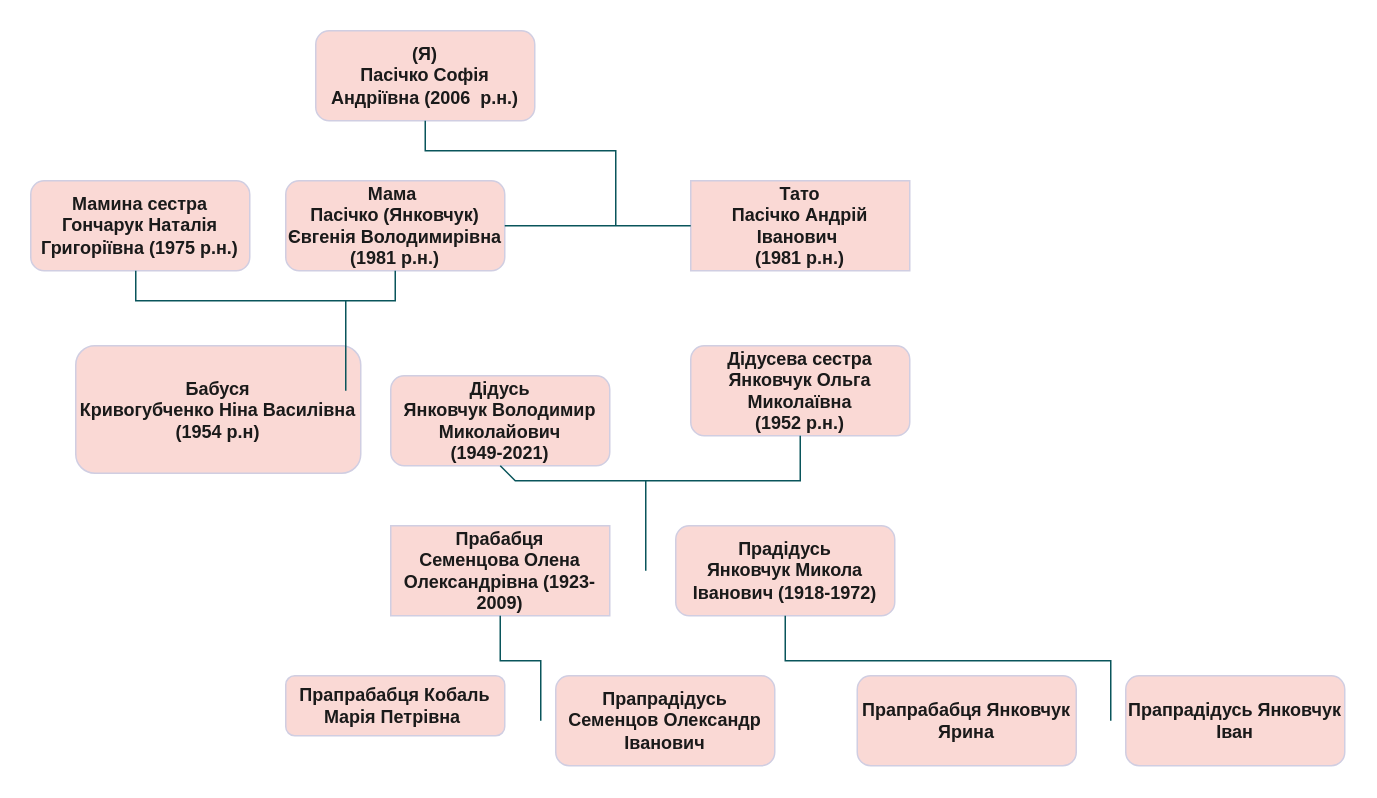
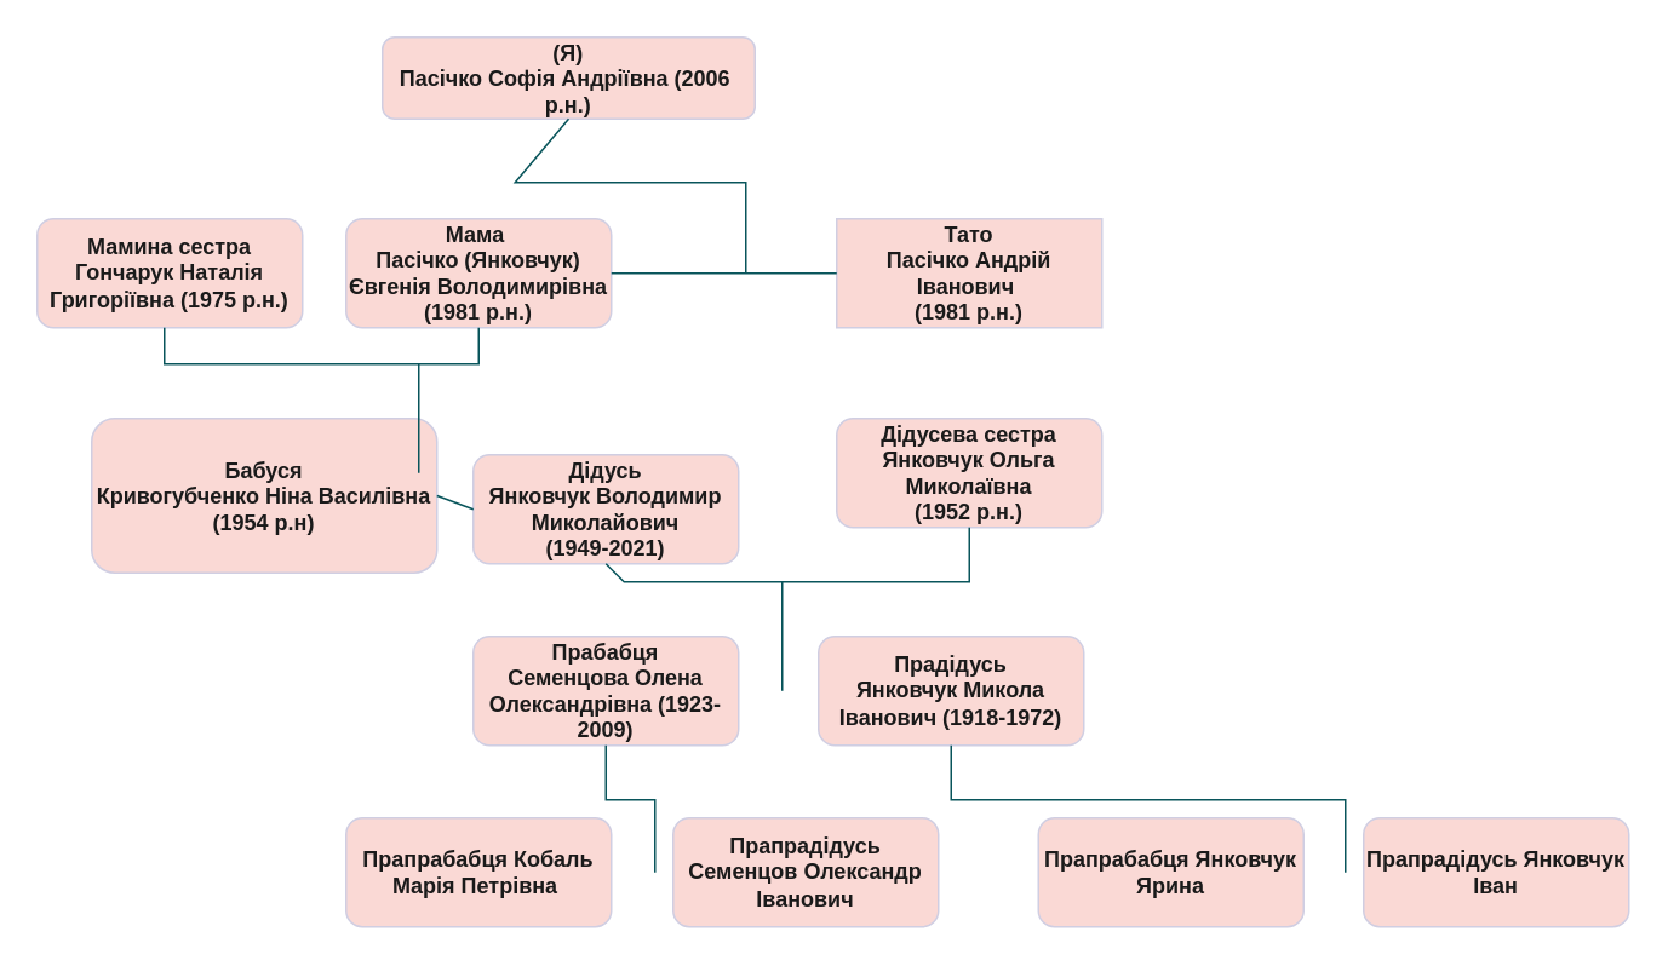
- <mxCell id="2" value="&lt;b&gt;(Я)&lt;br&gt;Пасічко Софія Андріївна (2006&amp;nbsp; р.н.)&lt;/b&gt;" style="rounded=1;whiteSpace=wrap;html=1;fillColor=#FAD9D5;strokeColor=#D0CEE2;labelBackgroundColor=none;fontColor=#1A1A1A;" vertex="1" parent="1"><mxGeometry x="210" y="20" width="146" height="60" as="geometry" /></mxCell>
+ <mxCell id="2" value="&lt;b&gt;(Я)&lt;br&gt;Пасічко Софія Андріївна (2006&amp;nbsp; р.н.)&lt;/b&gt;" style="rounded=1;whiteSpace=wrap;html=1;fillColor=#FAD9D5;strokeColor=#D0CEE2;labelBackgroundColor=none;fontColor=#1A1A1A;" vertex="1" parent="1"><mxGeometry x="210" y="20" width="205" height="45" as="geometry" /></mxCell>
+ <mxCell id="13" value="" style="endArrow=none;html=1;rounded=0;strokeColor=#09555B;fontColor=#1A1A1A;exitX=1;exitY=0.5;exitDx=0;exitDy=0;entryX=0;entryY=0.5;entryDx=0;entryDy=0;" edge="1" parent="1" source="7" target="6"><mxGeometry width="50" height="50" relative="1" as="geometry"><mxPoint x="440" y="320" as="sourcePoint" /><mxPoint x="490" y="270" as="targetPoint" /></mxGeometry></mxCell>
- <mxCell id="9" value="&lt;b&gt;Прабабця&lt;br&gt;Семенцова Олена Олександрівна (1923-2009)&lt;/b&gt;" style="whiteSpace=wrap;html=1;fillColor=#FAD9D5;strokeColor=#D0CEE2;labelBackgroundColor=none;fontColor=#1A1A1A;rounded=0;" vertex="1" parent="1"><mxGeometry x="260" y="350" width="146" height="60" as="geometry" /></mxCell>
+ <mxCell id="9" value="&lt;b&gt;Прабабця&lt;br&gt;Семенцова Олена Олександрівна (1923-2009)&lt;/b&gt;" style="rounded=1;whiteSpace=wrap;html=1;fillColor=#FAD9D5;strokeColor=#D0CEE2;labelBackgroundColor=none;fontColor=#1A1A1A;" vertex="1" parent="1"><mxGeometry x="260" y="350" width="146" height="60" as="geometry" /></mxCell>
- <mxCell id="18" value="&lt;b&gt;Прапрабабця Кобаль Марія Петрівна&amp;nbsp;&lt;/b&gt;" style="rounded=1;whiteSpace=wrap;html=1;fillColor=#FAD9D5;strokeColor=#D0CEE2;labelBackgroundColor=none;fontColor=#1A1A1A;" vertex="1" parent="1"><mxGeometry x="190" y="450" width="146" height="40" as="geometry" /></mxCell>
+ <mxCell id="18" value="&lt;b&gt;Прапрабабця Кобаль Марія Петрівна&amp;nbsp;&lt;/b&gt;" style="rounded=1;whiteSpace=wrap;html=1;fillColor=#FAD9D5;strokeColor=#D0CEE2;labelBackgroundColor=none;fontColor=#1A1A1A;" vertex="1" parent="1"><mxGeometry x="190" y="450" width="146" height="60" as="geometry" /></mxCell>
